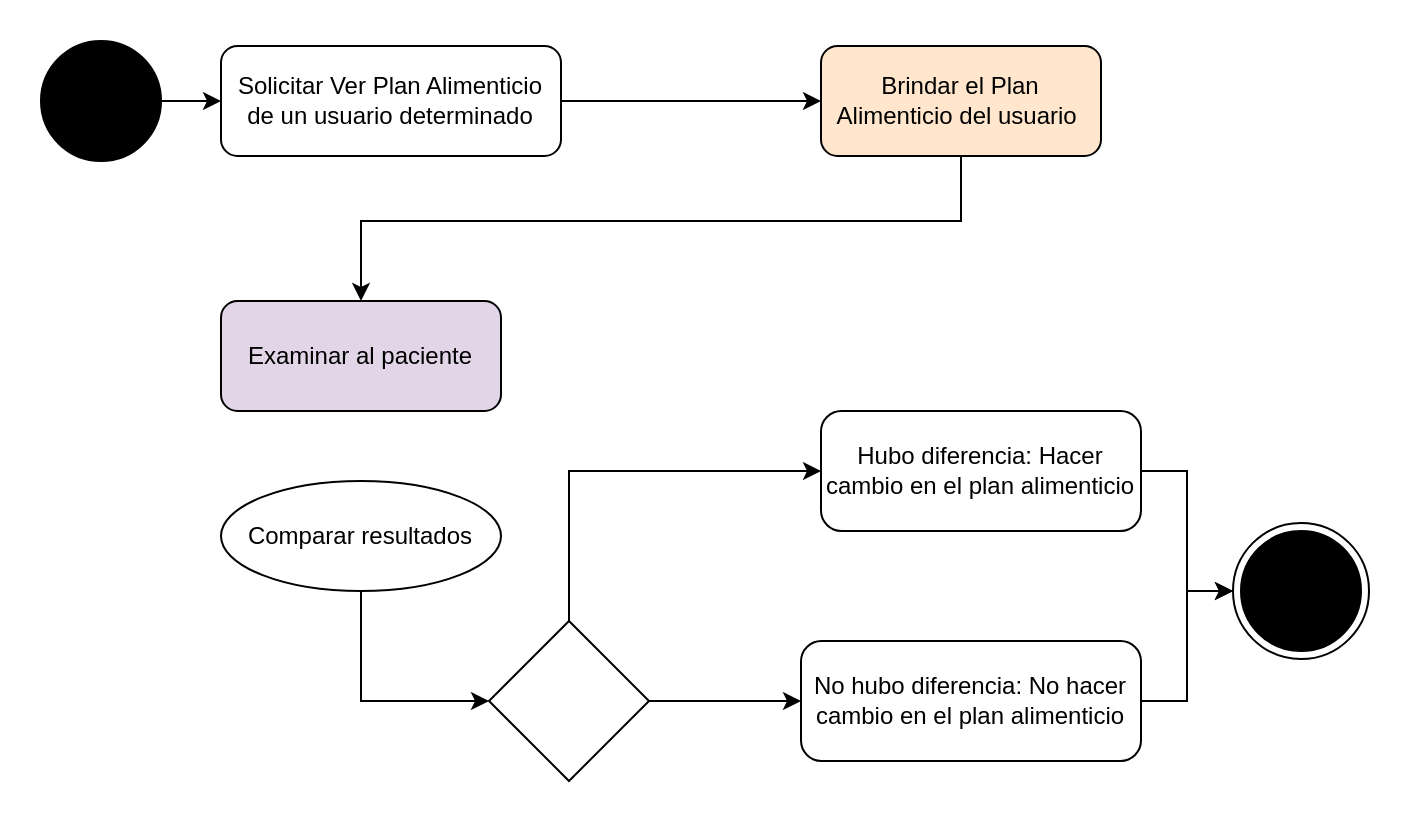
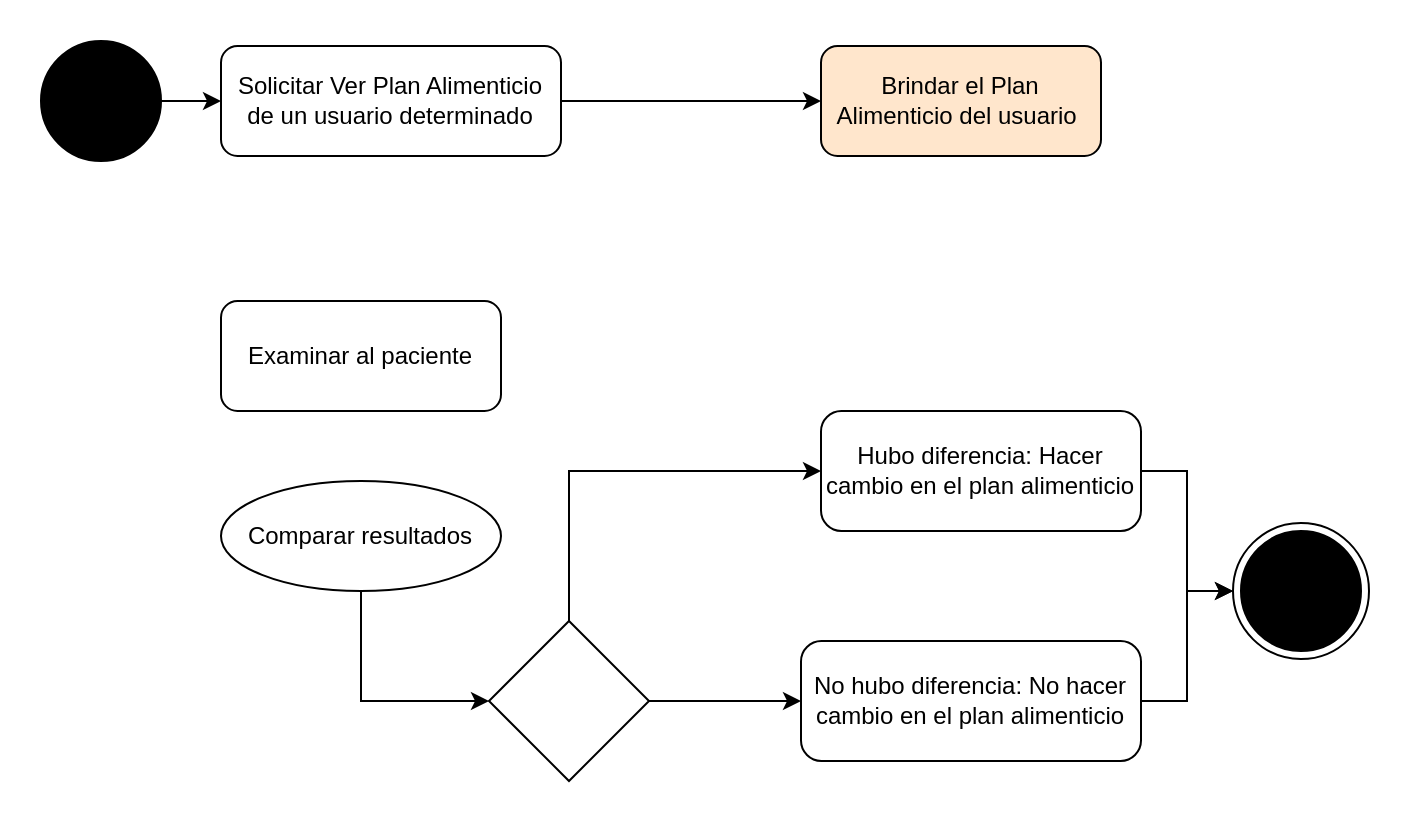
- <mxCell id="6" value="" style="edgeStyle=orthogonalEdgeStyle;rounded=0;orthogonalLoop=1;jettySize=auto;html=1;" edge="1" parent="1" source="7" target="8"><mxGeometry relative="1" as="geometry"><Array as="points"><mxPoint x="480" y="110" /><mxPoint x="180" y="110" /></Array></mxGeometry></mxCell>
- <mxCell id="8" value="Examinar al paciente" style="rounded=1;whiteSpace=wrap;html=1;fillColor=#e1d5e7;" vertex="1" parent="1"><mxGeometry x="110" y="150" width="140" height="55" as="geometry" /></mxCell>
+ <mxCell id="8" value="Examinar al paciente" style="rounded=1;whiteSpace=wrap;html=1;fillColor=#FFFFFF;" vertex="1" parent="1"><mxGeometry x="110" y="150" width="140" height="55" as="geometry" /></mxCell>
